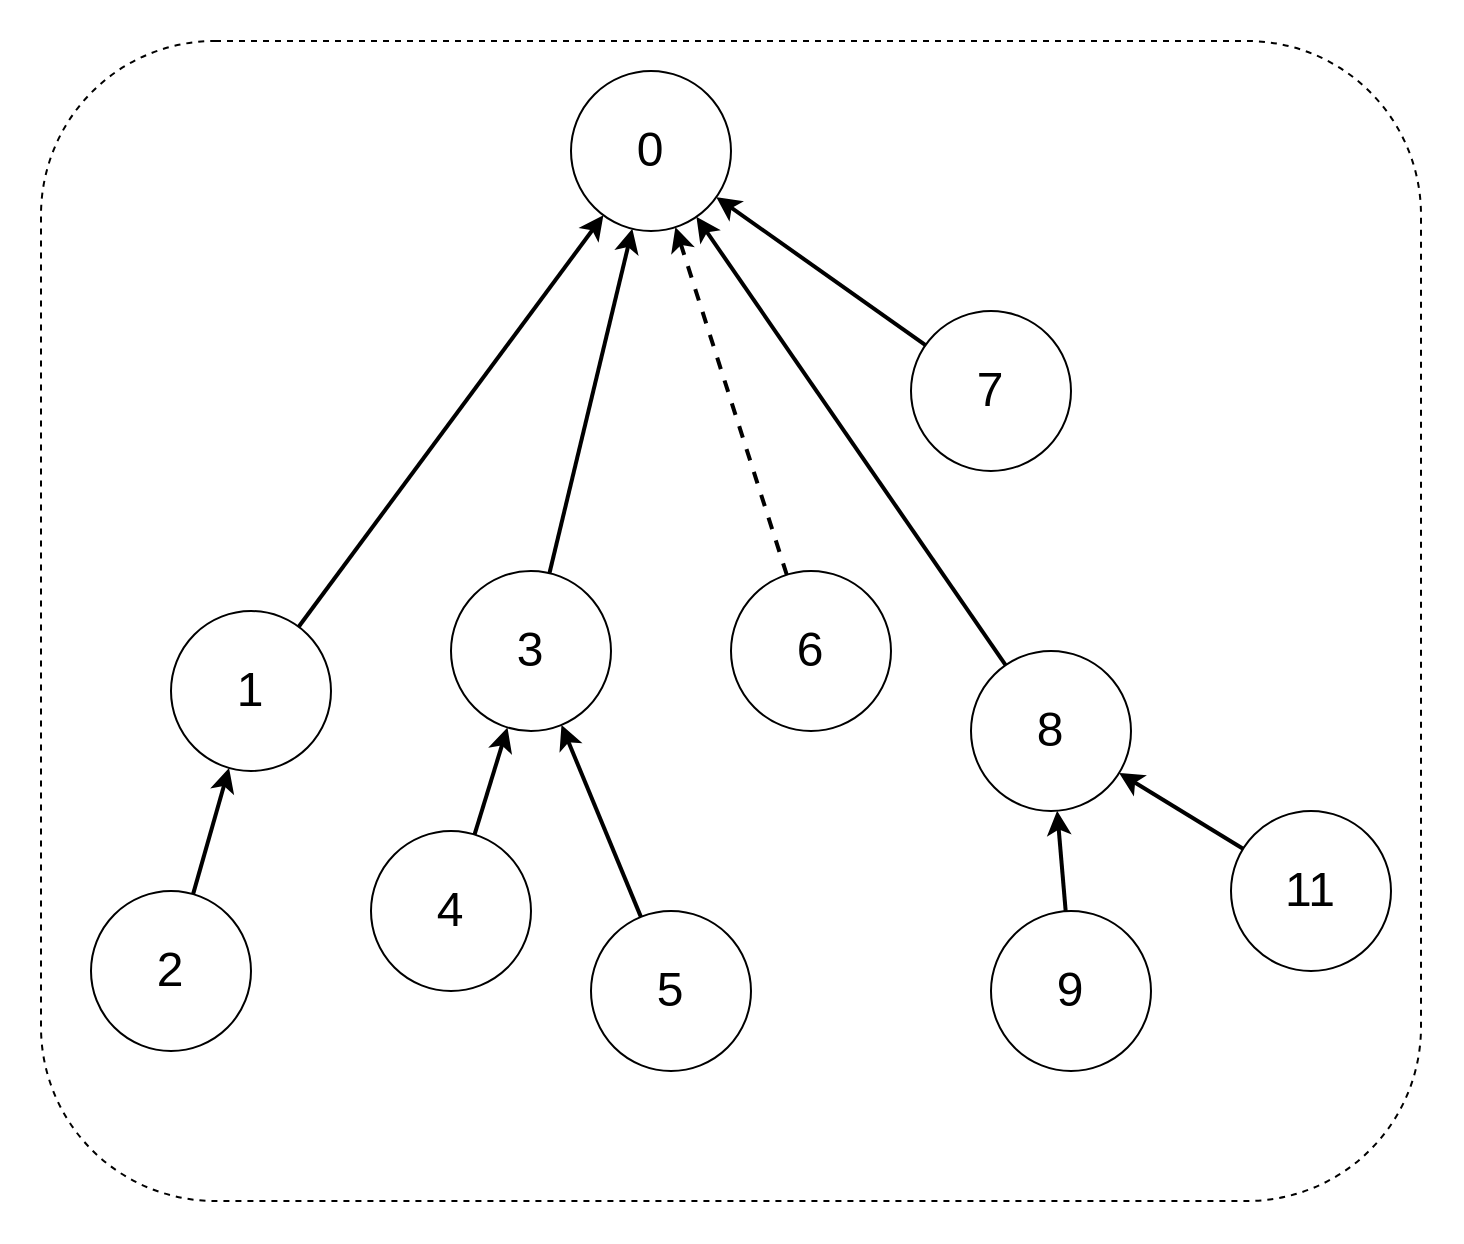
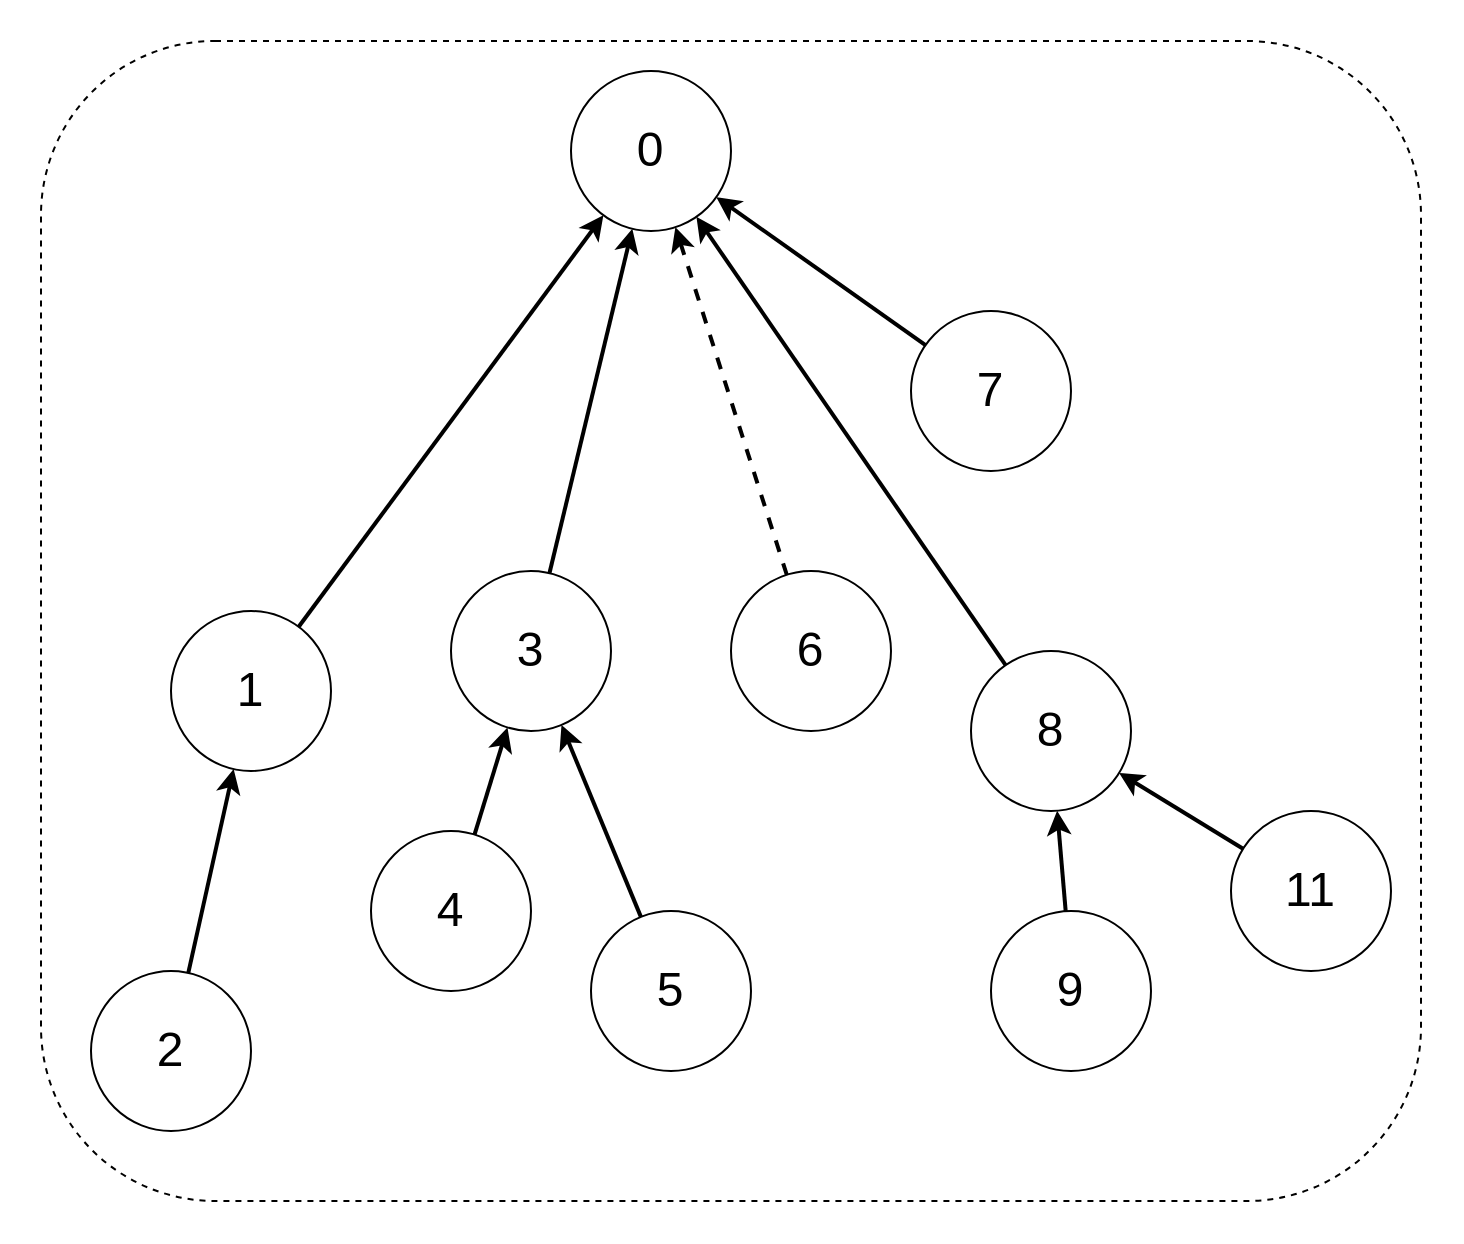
- <mxCell id="4" value="2" style="ellipse;whiteSpace=wrap;html=1;aspect=fixed;fontSize=24;" parent="1" vertex="1"><mxGeometry x="45" y="445" width="80" height="80" as="geometry" /></mxCell>
+ <mxCell id="4" value="2" style="ellipse;whiteSpace=wrap;html=1;aspect=fixed;fontSize=24;" parent="1" vertex="1"><mxGeometry x="45" y="485" width="80" height="80" as="geometry" /></mxCell>
